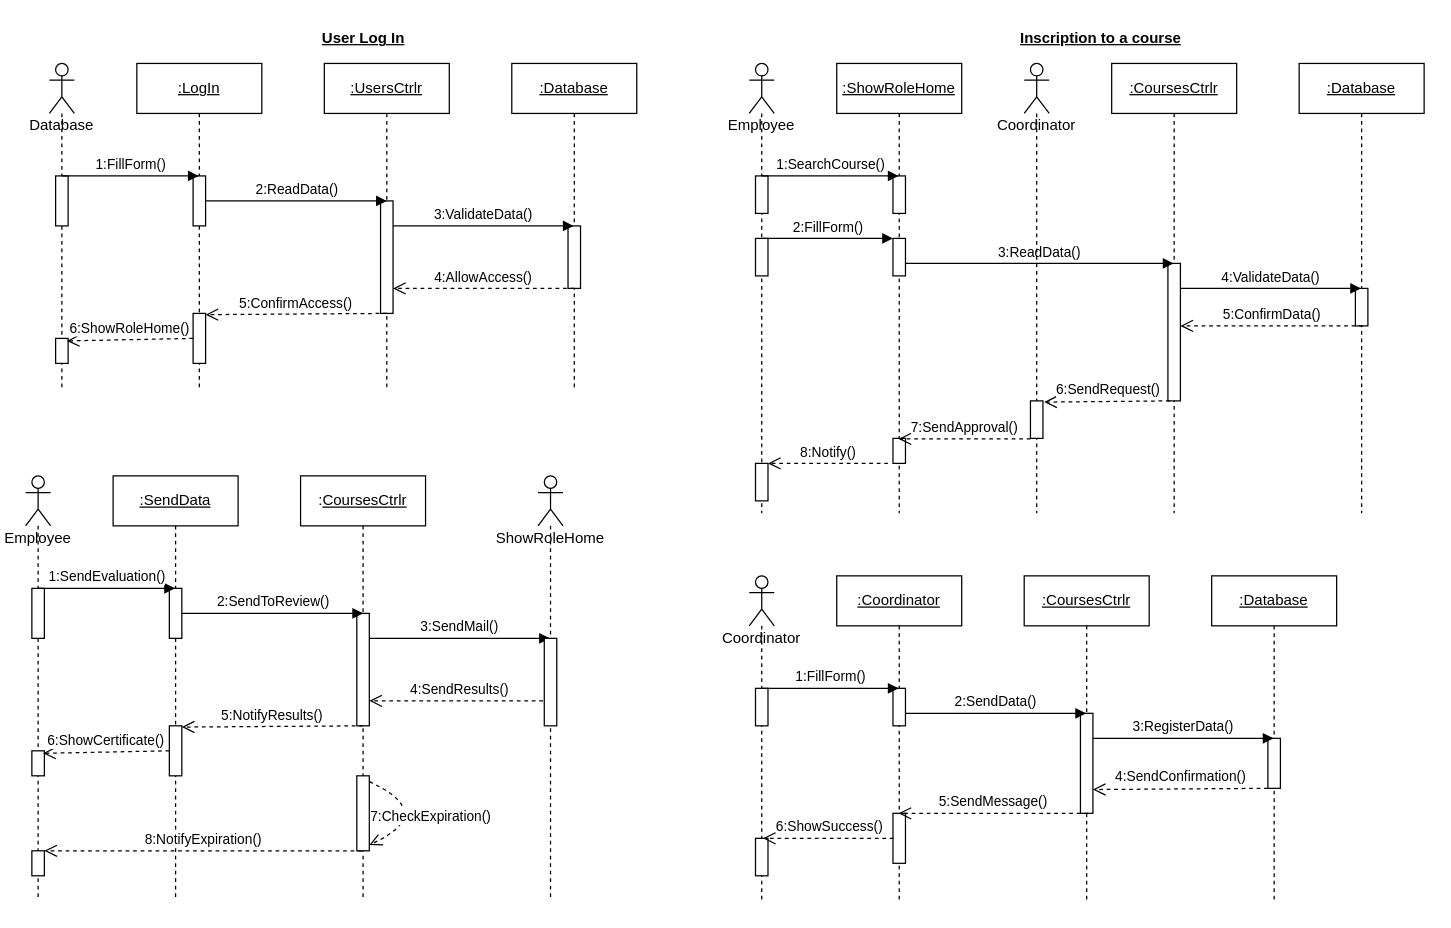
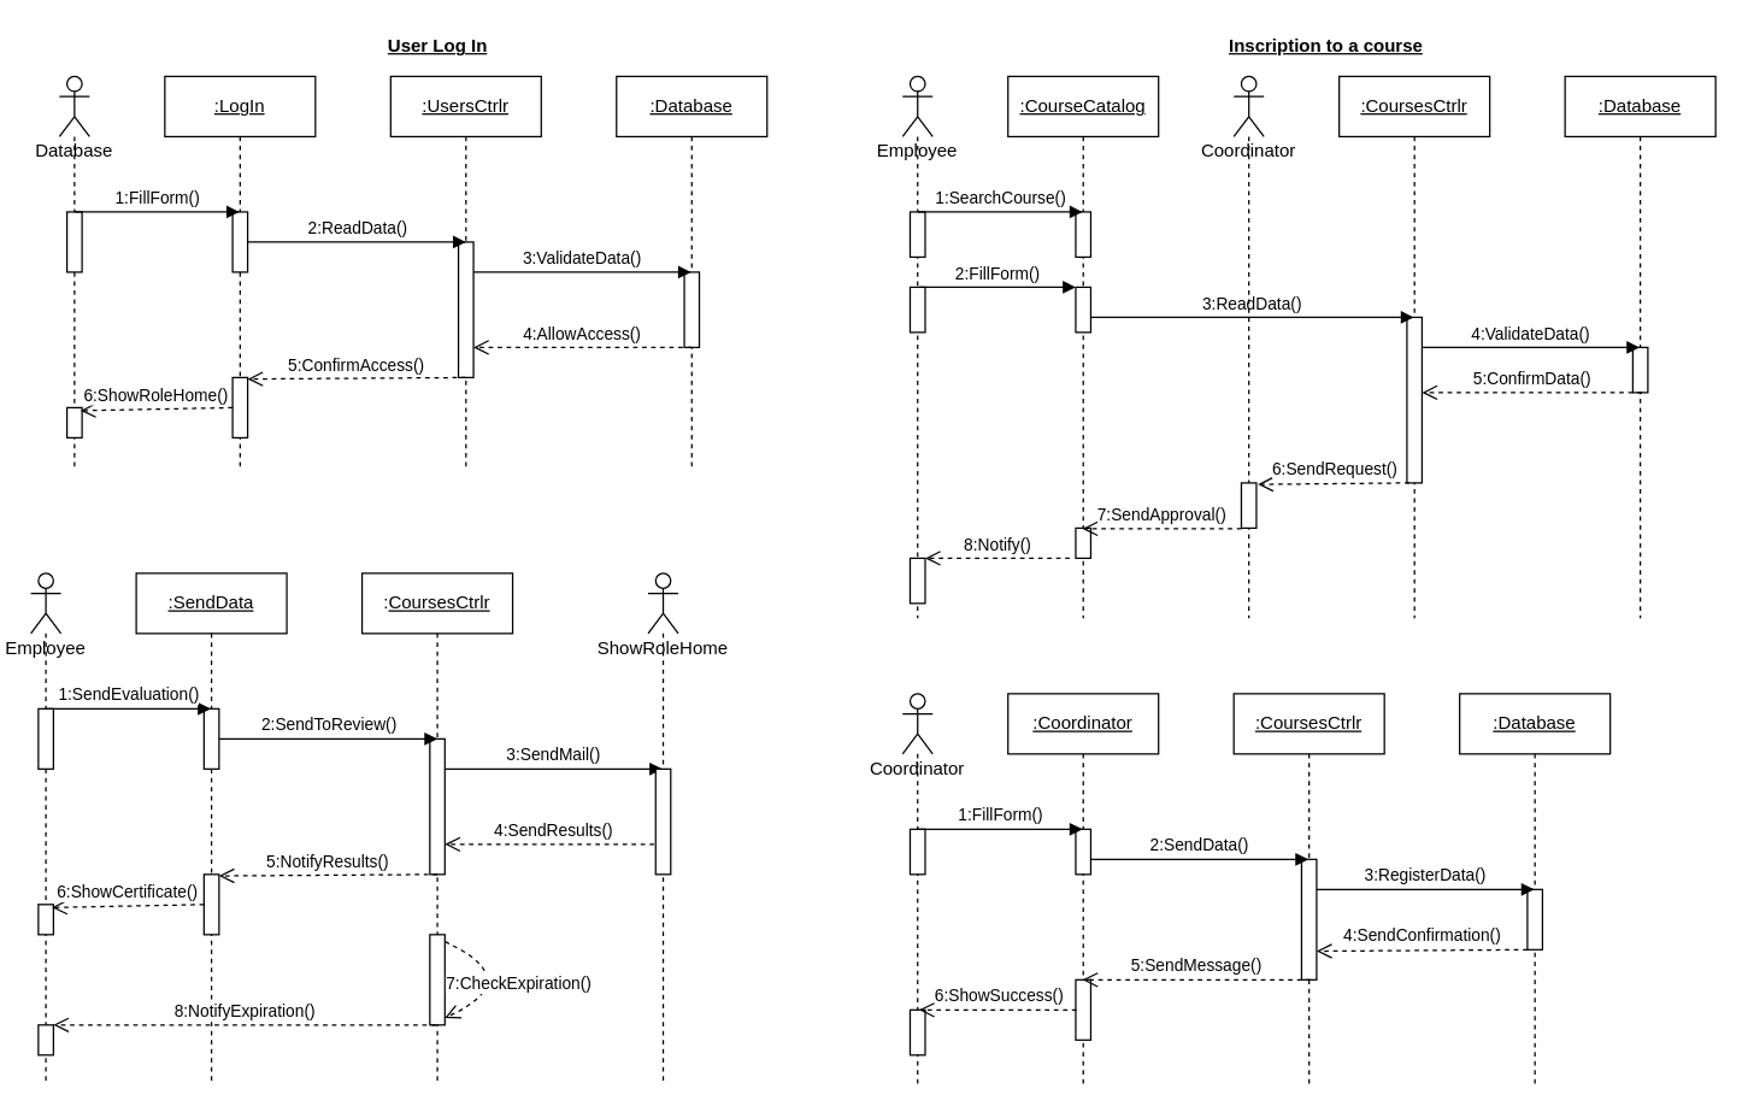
- <mxCell id="23" value="&lt;u&gt;:ShowRoleHome&lt;/u&gt;" style="shape=umlLifeline;perimeter=lifelinePerimeter;whiteSpace=wrap;html=1;container=1;collapsible=0;recursiveResize=0;outlineConnect=0;" parent="1" vertex="1"><mxGeometry x="669" y="50" width="100" height="360" as="geometry" /></mxCell>
+ <mxCell id="23" value="&lt;u&gt;:CourseCatalog&lt;/u&gt;" style="shape=umlLifeline;perimeter=lifelinePerimeter;whiteSpace=wrap;html=1;container=1;collapsible=0;recursiveResize=0;outlineConnect=0;" parent="1" vertex="1"><mxGeometry x="669" y="50" width="100" height="360" as="geometry" /></mxCell>
